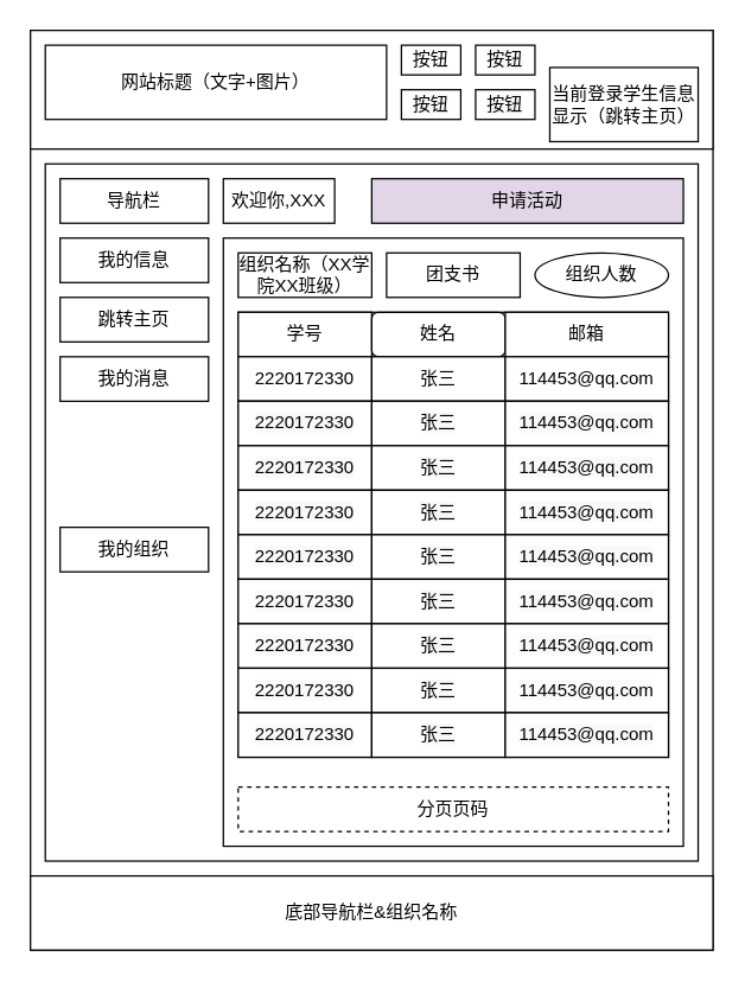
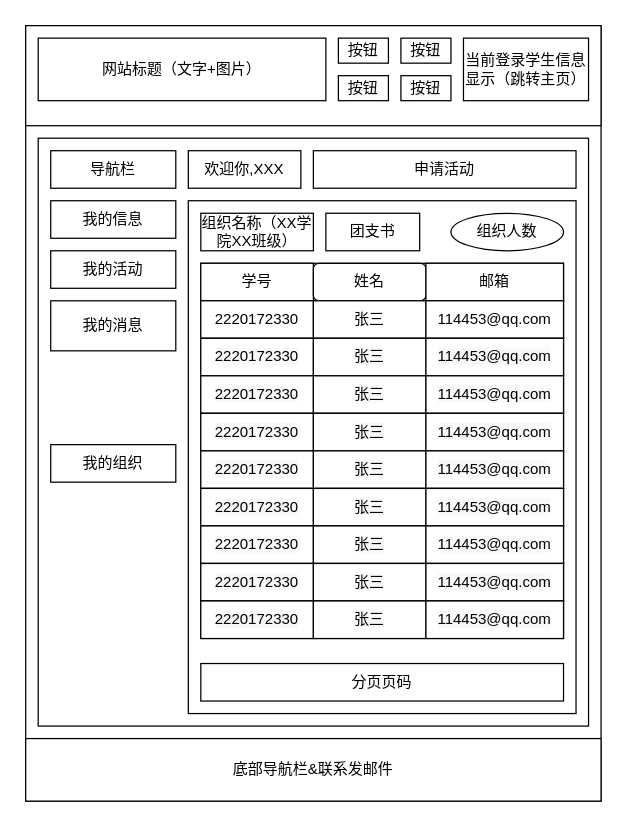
- <mxCell id="6" value="当前登录学生信息显示（跳转主页）" style="rounded=0;whiteSpace=wrap;html=1;" parent="1" vertex="1"><mxGeometry x="370" y="45" width="100" height="50" as="geometry" /></mxCell>
+ <mxCell id="6" value="当前登录学生信息显示（跳转主页）" style="rounded=0;whiteSpace=wrap;html=1;" parent="1" vertex="1"><mxGeometry x="370" y="30" width="100" height="50" as="geometry" /></mxCell>
- <mxCell id="63" value="欢迎你,XXX" style="rounded=0;whiteSpace=wrap;html=1;" vertex="1" parent="1"><mxGeometry x="150" y="120" width="75" height="30" as="geometry" /></mxCell>
+ <mxCell id="63" value="欢迎你,XXX" style="rounded=0;whiteSpace=wrap;html=1;" vertex="1" parent="1"><mxGeometry x="150" y="120" width="90" height="30" as="geometry" /></mxCell>
- <mxCell id="62" value="申请活动" style="rounded=0;whiteSpace=wrap;html=1;fillColor=#e1d5e7;" vertex="1" parent="1"><mxGeometry x="250" y="120" width="210" height="30" as="geometry" /></mxCell>
+ <mxCell id="62" value="申请活动" style="rounded=0;whiteSpace=wrap;html=1;" vertex="1" parent="1"><mxGeometry x="250" y="120" width="210" height="30" as="geometry" /></mxCell>
- <mxCell id="19" value="团支书" style="rounded=0;whiteSpace=wrap;html=1;" parent="1" vertex="1"><mxGeometry x="260" y="170" width="90" height="30" as="geometry" /></mxCell>
+ <mxCell id="19" value="团支书" style="rounded=0;whiteSpace=wrap;html=1;" parent="1" vertex="1"><mxGeometry x="260" y="170" width="75" height="30" as="geometry" /></mxCell>
- <mxCell id="13" value="跳转主页" style="rounded=0;whiteSpace=wrap;html=1;" parent="1" vertex="1"><mxGeometry x="40" y="200" width="100" height="30" as="geometry" /></mxCell>
+ <mxCell id="13" value="我的活动" style="rounded=0;whiteSpace=wrap;html=1;" parent="1" vertex="1"><mxGeometry x="40" y="200" width="100" height="30" as="geometry" /></mxCell>
- <mxCell id="14" value="我的消息" style="rounded=0;whiteSpace=wrap;html=1;" parent="1" vertex="1"><mxGeometry x="40" y="240" width="100" height="30" as="geometry" /></mxCell>
+ <mxCell id="14" value="我的消息" style="rounded=0;whiteSpace=wrap;html=1;" parent="1" vertex="1"><mxGeometry x="40" y="240" width="100" height="40" as="geometry" /></mxCell>
- <mxCell id="61" value="分页页码" style="rounded=0;whiteSpace=wrap;html=1;dashed=1;" parent="1" vertex="1"><mxGeometry x="160" y="530" width="290" height="30" as="geometry" /></mxCell>
+ <mxCell id="61" value="分页页码" style="rounded=0;whiteSpace=wrap;html=1;" parent="1" vertex="1"><mxGeometry x="160" y="530" width="290" height="30" as="geometry" /></mxCell>
- <mxCell id="3" value="底部导航栏&amp;amp;组织名称" style="rounded=0;whiteSpace=wrap;html=1;" parent="1" vertex="1"><mxGeometry x="20" y="590" width="460" height="50" as="geometry" /></mxCell>
+ <mxCell id="3" value="底部导航栏&amp;amp;联系发邮件" style="rounded=0;whiteSpace=wrap;html=1;" parent="1" vertex="1"><mxGeometry x="20" y="590" width="460" height="50" as="geometry" /></mxCell>
